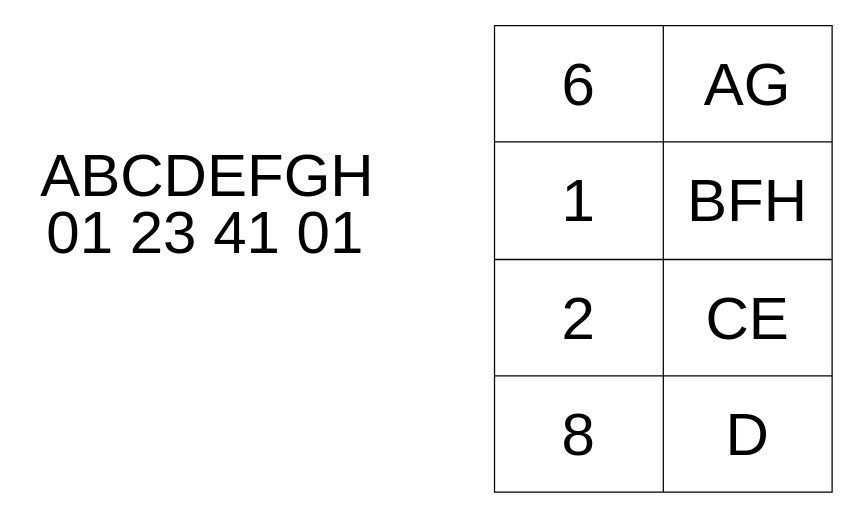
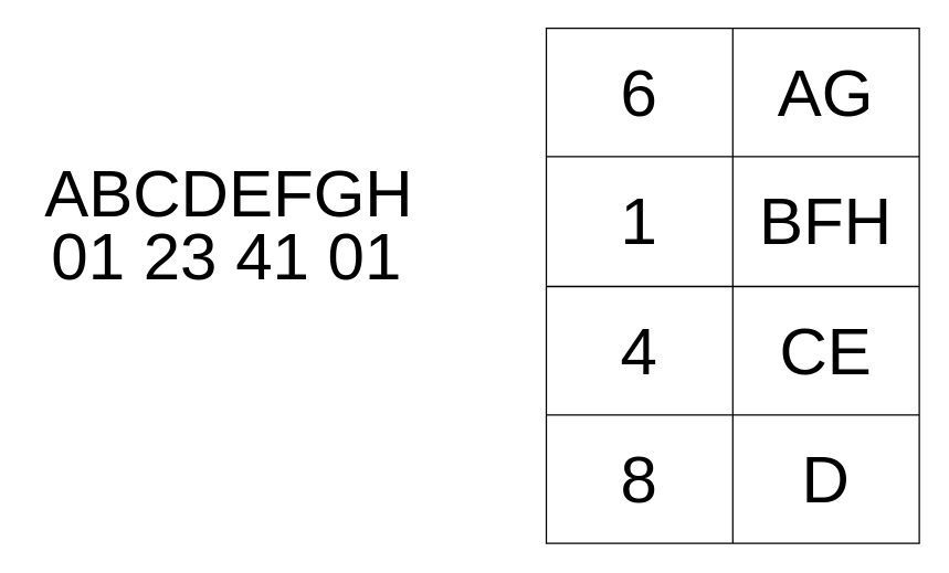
- <mxCell id="10" value="&lt;font style=&quot;font-size: 48px;&quot;&gt;2&lt;/font&gt;" style="shape=partialRectangle;html=1;whiteSpace=wrap;connectable=0;fillColor=none;top=0;left=0;bottom=0;right=0;overflow=hidden;" vertex="1" parent="9"><mxGeometry width="135" height="93" as="geometry"><mxRectangle width="135" height="93" as="alternateBounds" /></mxGeometry></mxCell>
+ <mxCell id="10" value="&lt;font style=&quot;font-size: 48px;&quot;&gt;4&lt;/font&gt;" style="shape=partialRectangle;html=1;whiteSpace=wrap;connectable=0;fillColor=none;top=0;left=0;bottom=0;right=0;overflow=hidden;" vertex="1" parent="9"><mxGeometry width="135" height="93" as="geometry"><mxRectangle width="135" height="93" as="alternateBounds" /></mxGeometry></mxCell>
